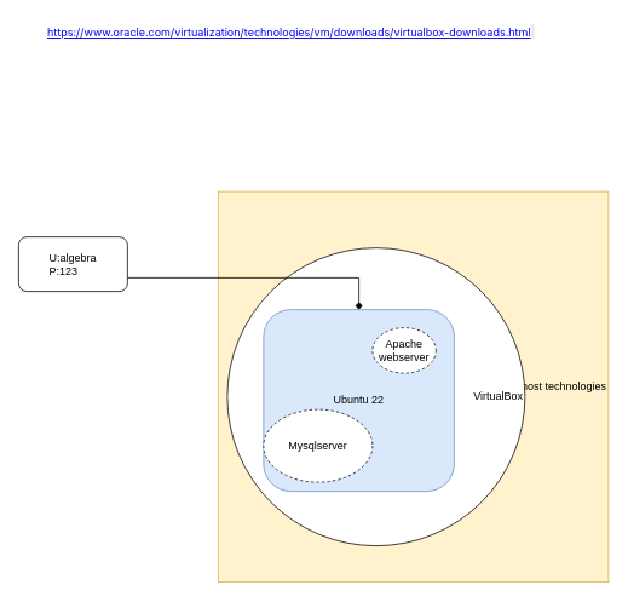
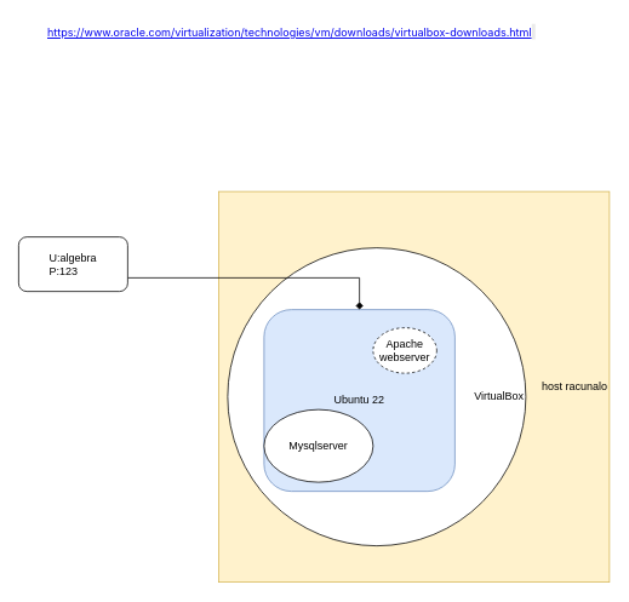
- <mxCell id="2" value="host technologies" style="whiteSpace=wrap;html=1;aspect=fixed;align=right;fillColor=#fff2cc;strokeColor=#d6b656;" parent="1" vertex="1"><mxGeometry x="240" y="210" width="430" height="430" as="geometry" /></mxCell>
+ <mxCell id="2" value="host racunalo" style="whiteSpace=wrap;html=1;aspect=fixed;align=right;fillColor=#fff2cc;strokeColor=#d6b656;" parent="1" vertex="1"><mxGeometry x="240" y="210" width="430" height="430" as="geometry" /></mxCell>
- <mxCell id="6" value="Mysqlserver" style="ellipse;whiteSpace=wrap;html=1;dashed=1;" parent="1" vertex="1"><mxGeometry x="290" y="450" width="120" height="80" as="geometry" /></mxCell>
+ <mxCell id="6" value="Mysqlserver" style="ellipse;whiteSpace=wrap;html=1;" parent="1" vertex="1"><mxGeometry x="290" y="450" width="120" height="80" as="geometry" /></mxCell>
